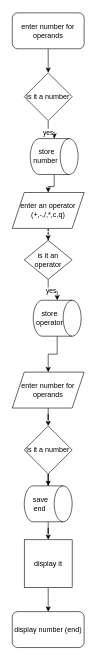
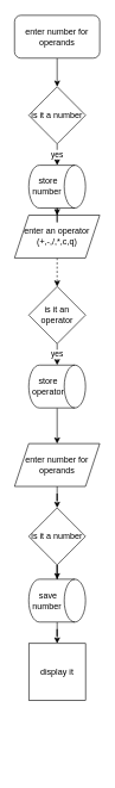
- <mxCell id="9" value="store number&amp;nbsp;" style="shape=cylinder3;whiteSpace=wrap;html=1;boundedLbl=1;backgroundOutline=1;size=15;direction=south;" parent="1" vertex="1"><mxGeometry x="50" y="230" width="80" height="60" as="geometry" /></mxCell>
+ <mxCell id="9" value="store number&amp;nbsp;" style="shape=cylinder3;whiteSpace=wrap;html=1;boundedLbl=1;backgroundOutline=1;size=15;direction=south;" parent="1" vertex="1"><mxGeometry x="40" y="230" width="80" height="60" as="geometry" /></mxCell>
- <mxCell id="7" value="enter an operator (+,-,/,*,c,q)" style="shape=parallelogram;perimeter=parallelogramPerimeter;whiteSpace=wrap;html=1;fixedSize=1;" parent="1" vertex="1"><mxGeometry x="20" y="320" width="120" height="60" as="geometry" /></mxCell>
+ <mxCell id="7" value="enter an operator (+,-,/,*,c,q)" style="shape=parallelogram;perimeter=parallelogramPerimeter;whiteSpace=wrap;html=1;fixedSize=1;" parent="1" vertex="1"><mxGeometry x="20" y="300" width="120" height="60" as="geometry" /></mxCell>
- <mxCell id="11" value="is it an operator" style="rhombus;whiteSpace=wrap;html=1;" parent="1" vertex="1"><mxGeometry x="40" y="400" width="80" height="65" as="geometry" /></mxCell>
+ <mxCell id="11" value="is it an operator" style="rhombus;whiteSpace=wrap;html=1;" parent="1" vertex="1"><mxGeometry x="40" y="400" width="80" height="80" as="geometry" /></mxCell>
- <mxCell id="13" value="store operator" style="shape=cylinder3;whiteSpace=wrap;html=1;boundedLbl=1;backgroundOutline=1;size=15;direction=south;" parent="1" vertex="1"><mxGeometry x="55" y="500" width="80" height="60" as="geometry" /></mxCell>
+ <mxCell id="13" value="store operator" style="shape=cylinder3;whiteSpace=wrap;html=1;boundedLbl=1;backgroundOutline=1;size=15;direction=south;" parent="1" vertex="1"><mxGeometry x="40" y="510" width="80" height="60" as="geometry" /></mxCell>
- <mxCell id="17" value="save end&amp;nbsp;" style="shape=cylinder3;whiteSpace=wrap;html=1;boundedLbl=1;backgroundOutline=1;size=15;direction=south;" parent="1" vertex="1"><mxGeometry x="40" y="810" width="80" height="60" as="geometry" /></mxCell>
+ <mxCell id="17" value="save number&amp;nbsp;" style="shape=cylinder3;whiteSpace=wrap;html=1;boundedLbl=1;backgroundOutline=1;size=15;direction=south;" parent="1" vertex="1"><mxGeometry x="40" y="810" width="80" height="60" as="geometry" /></mxCell>
- <mxCell id="20" value="" style="edgeStyle=orthogonalEdgeStyle;rounded=0;orthogonalLoop=1;jettySize=auto;html=1;" parent="1" source="21" target="22" edge="1"><mxGeometry relative="1" as="geometry" /></mxCell>
- <mxCell id="22" value="display number (end)" style="rounded=1;whiteSpace=wrap;html=1;" parent="1" vertex="1"><mxGeometry x="20" y="1020" width="120" height="60" as="geometry" /></mxCell>
